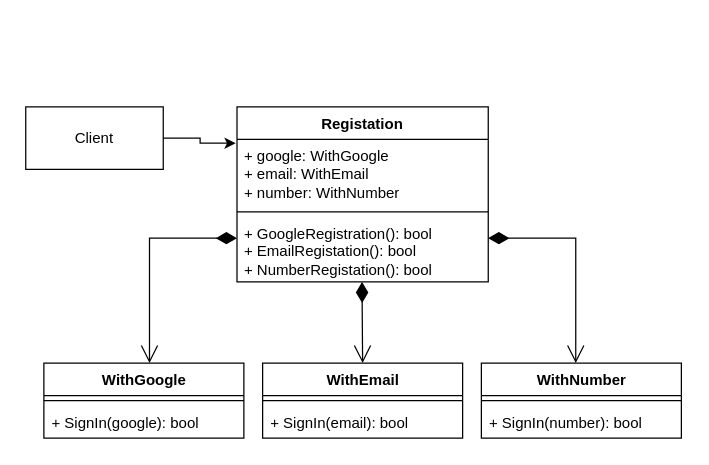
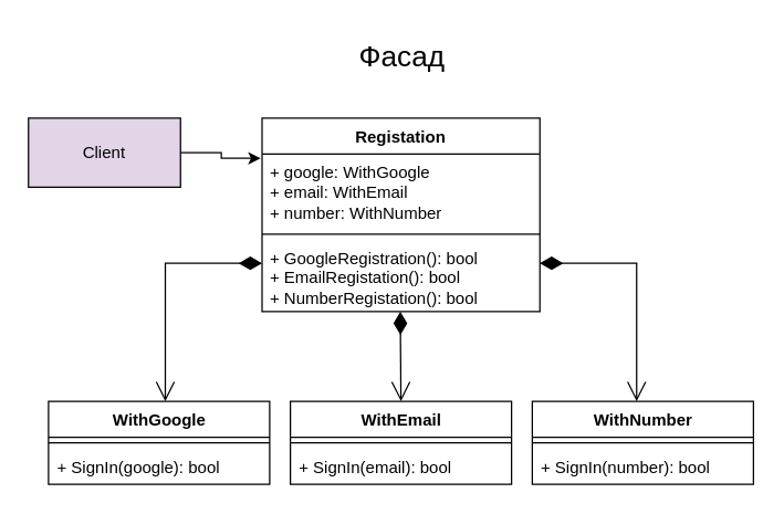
+ <mxCell id="20" value="&lt;font style=&quot;font-size: 21px;&quot;&gt;Фасад&lt;/font&gt;" style="text;html=1;align=center;verticalAlign=middle;resizable=0;points=[];autosize=1;strokeColor=none;fillColor=none;" vertex="1" parent="1"><mxGeometry x="244.5" y="20" width="90" height="40" as="geometry" /></mxCell>
- <mxCell id="2" value="Client" style="html=1;whiteSpace=wrap;" vertex="1" parent="1"><mxGeometry x="20" y="85" width="110" height="50" as="geometry" /></mxCell>
+ <mxCell id="2" value="Client" style="html=1;whiteSpace=wrap;fillColor=#e1d5e7;" vertex="1" parent="1"><mxGeometry x="20" y="85" width="110" height="50" as="geometry" /></mxCell>
